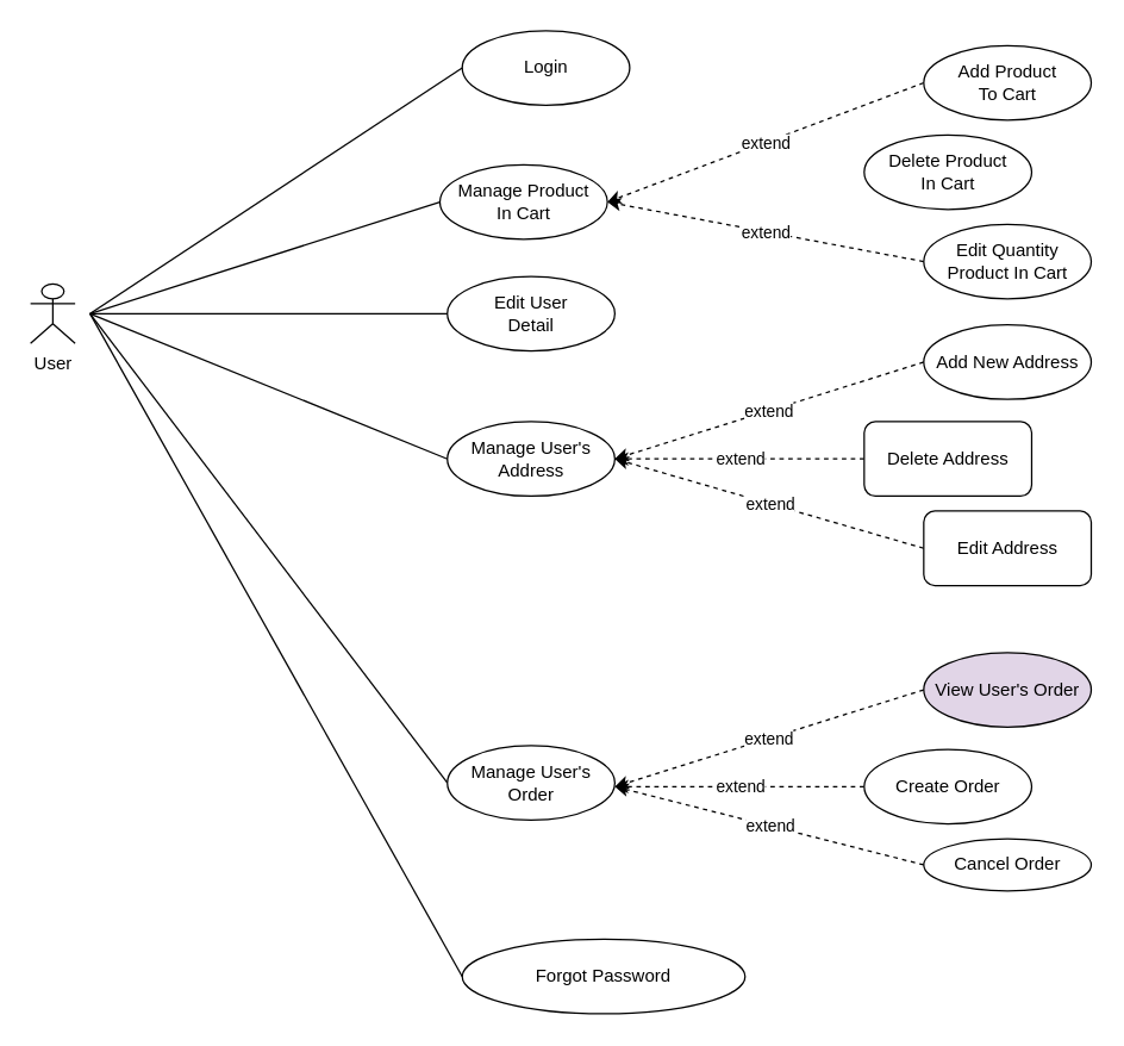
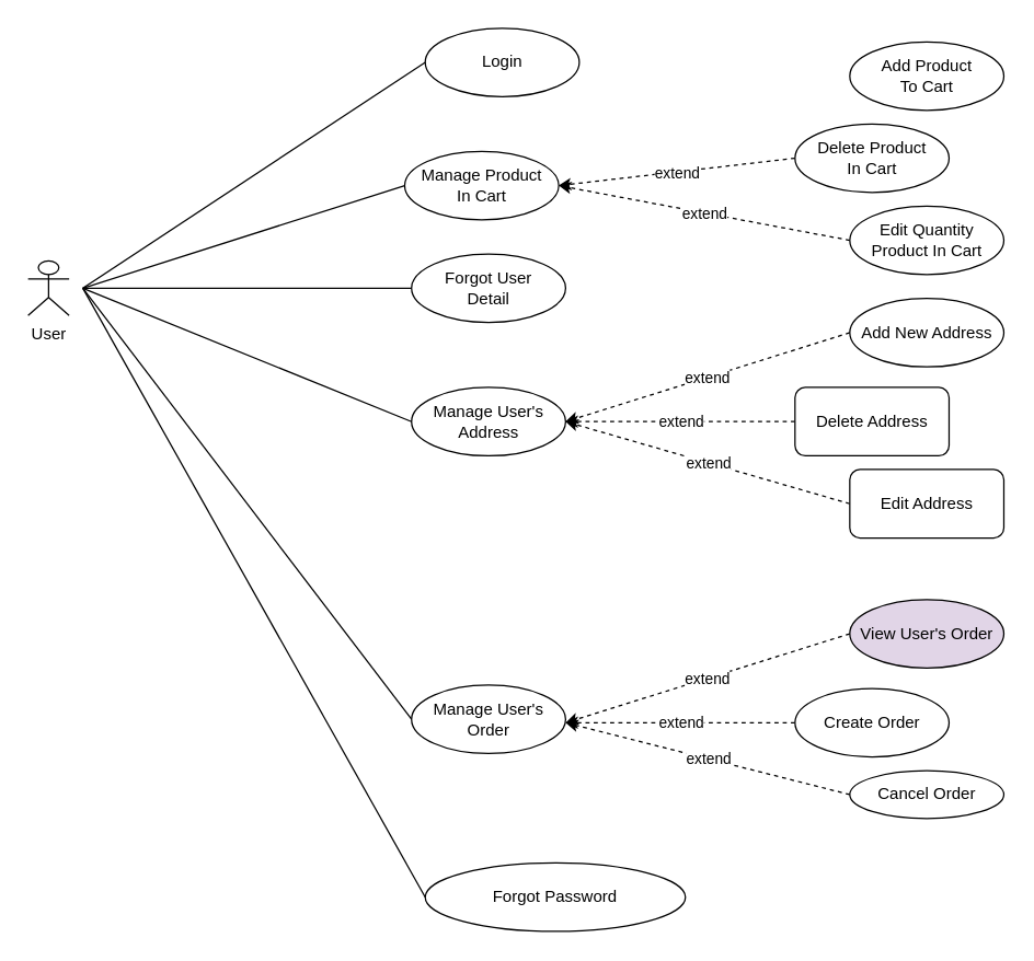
- <mxCell id="15" value="" style="endArrow=classic;html=1;rounded=0;entryX=1;entryY=0.5;entryDx=0;entryDy=0;exitX=0;exitY=0.5;exitDx=0;exitDy=0;dashed=1;" parent="1" source="17" target="5" edge="1"><mxGeometry relative="1" as="geometry"><mxPoint x="540" y="70" as="sourcePoint" /><mxPoint x="660" y="110" as="targetPoint" /></mxGeometry></mxCell>
- <mxCell id="16" value="extend" style="edgeLabel;resizable=0;html=1;align=center;verticalAlign=middle;" parent="15" connectable="0" vertex="1"><mxGeometry relative="1" as="geometry" /></mxCell>
+ <mxCell id="18" value="" style="endArrow=classic;html=1;rounded=0;entryX=1;entryY=0.5;entryDx=0;entryDy=0;exitX=0;exitY=0.5;exitDx=0;exitDy=0;dashed=1;" parent="1" source="20" target="5" edge="1"><mxGeometry relative="1" as="geometry"><mxPoint x="547" y="130" as="sourcePoint" /><mxPoint x="420" y="165" as="targetPoint" /></mxGeometry></mxCell>
+ <mxCell id="19" value="extend" style="edgeLabel;resizable=0;html=1;align=center;verticalAlign=middle;" parent="18" connectable="0" vertex="1"><mxGeometry relative="1" as="geometry" /></mxCell>
- <mxCell id="6" value="Edit User &lt;br&gt;Detail" style="ellipse;whiteSpace=wrap;html=1;" parent="1" vertex="1"><mxGeometry x="300" y="185" width="112.5" height="50" as="geometry" /></mxCell>
+ <mxCell id="6" value="Forgot User &lt;br&gt;Detail" style="ellipse;whiteSpace=wrap;html=1;" parent="1" vertex="1"><mxGeometry x="300" y="185" width="112.5" height="50" as="geometry" /></mxCell>
